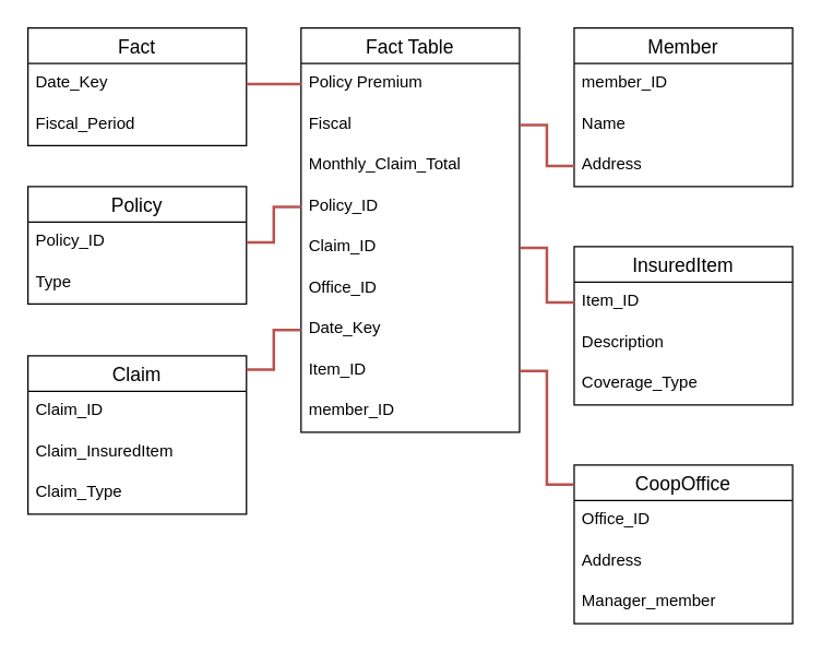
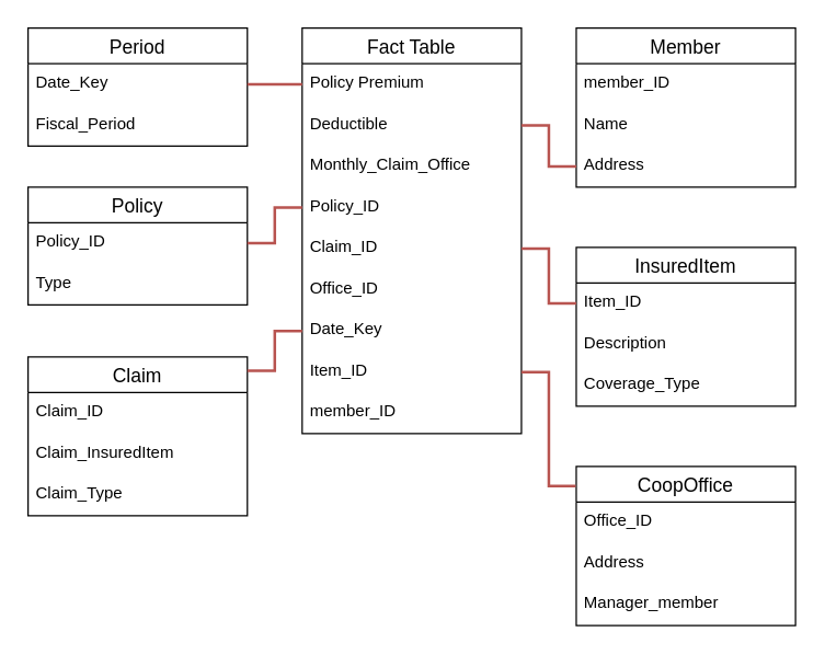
- <mxCell id="17" value="Fact" style="swimlane;fontStyle=0;childLayout=stackLayout;horizontal=1;startSize=26;horizontalStack=0;resizeParent=1;resizeParentMax=0;resizeLast=0;collapsible=1;marginBottom=0;align=center;fontSize=14;" vertex="1" parent="1"><mxGeometry x="20" y="20" width="160" height="86" as="geometry" /></mxCell>
+ <mxCell id="17" value="Period" style="swimlane;fontStyle=0;childLayout=stackLayout;horizontal=1;startSize=26;horizontalStack=0;resizeParent=1;resizeParentMax=0;resizeLast=0;collapsible=1;marginBottom=0;align=center;fontSize=14;" vertex="1" parent="1"><mxGeometry x="20" y="20" width="160" height="86" as="geometry" /></mxCell>
- <mxCell id="26" value="Fiscal" style="text;strokeColor=none;fillColor=none;spacingLeft=4;spacingRight=4;overflow=hidden;rotatable=0;points=[[0,0.5],[1,0.5]];portConstraint=eastwest;fontSize=12;" vertex="1" parent="24"><mxGeometry y="56" width="160" height="30" as="geometry" /></mxCell>
+ <mxCell id="26" value="Deductible" style="text;strokeColor=none;fillColor=none;spacingLeft=4;spacingRight=4;overflow=hidden;rotatable=0;points=[[0,0.5],[1,0.5]];portConstraint=eastwest;fontSize=12;" vertex="1" parent="24"><mxGeometry y="56" width="160" height="30" as="geometry" /></mxCell>
- <mxCell id="27" value="Monthly_Claim_Total" style="text;strokeColor=none;fillColor=none;spacingLeft=4;spacingRight=4;overflow=hidden;rotatable=0;points=[[0,0.5],[1,0.5]];portConstraint=eastwest;fontSize=12;" vertex="1" parent="24"><mxGeometry y="86" width="160" height="30" as="geometry" /></mxCell>
+ <mxCell id="27" value="Monthly_Claim_Office" style="text;strokeColor=none;fillColor=none;spacingLeft=4;spacingRight=4;overflow=hidden;rotatable=0;points=[[0,0.5],[1,0.5]];portConstraint=eastwest;fontSize=12;" vertex="1" parent="24"><mxGeometry y="86" width="160" height="30" as="geometry" /></mxCell>
